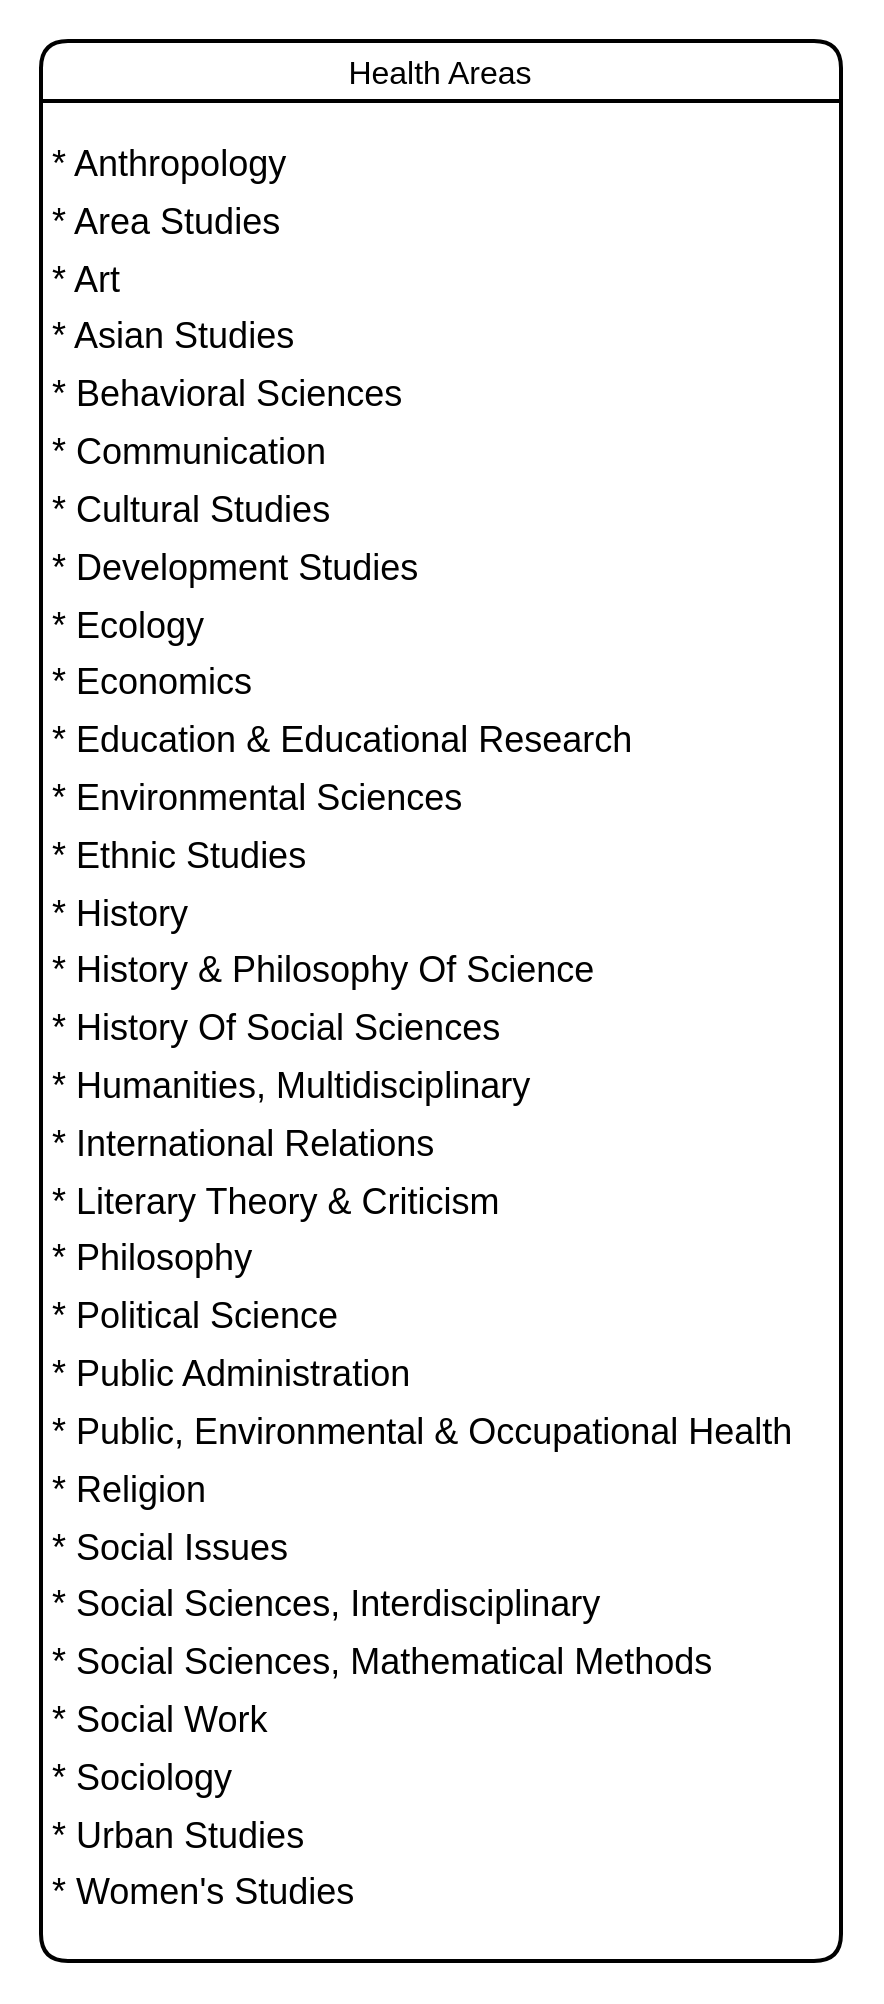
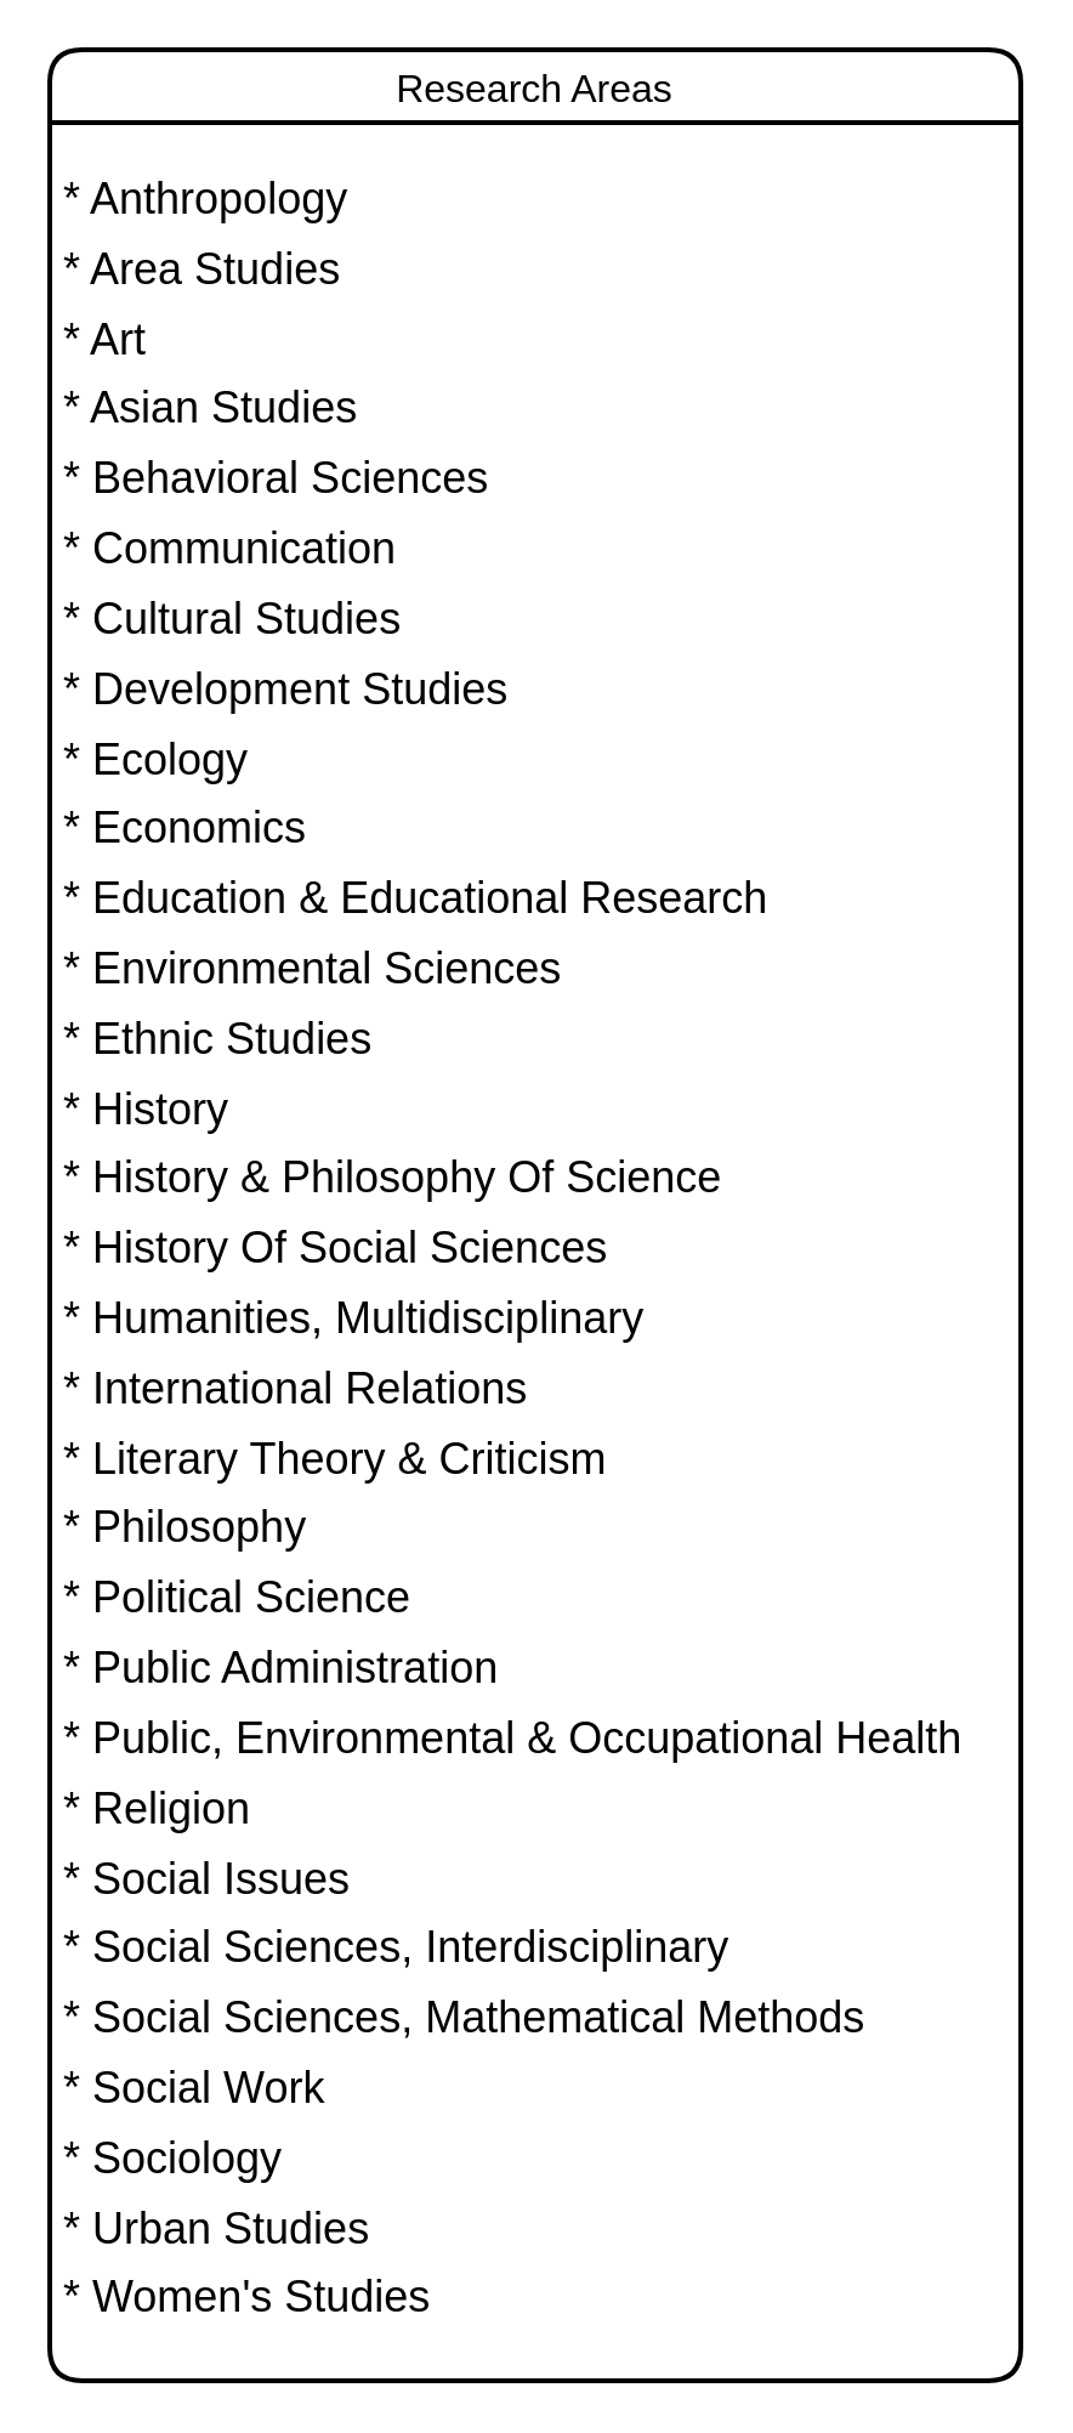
- <mxCell id="2" value="Health Areas" style="swimlane;childLayout=stackLayout;horizontal=1;startSize=30;horizontalStack=0;rounded=1;fontSize=16;fontStyle=0;strokeWidth=2;resizeParent=0;resizeLast=1;shadow=0;dashed=0;align=center;fillColor=none;" vertex="1" parent="1"><mxGeometry x="20" y="20" width="400" height="960" as="geometry" /></mxCell>
+ <mxCell id="2" value="Research Areas" style="swimlane;childLayout=stackLayout;horizontal=1;startSize=30;horizontalStack=0;rounded=1;fontSize=16;fontStyle=0;strokeWidth=2;resizeParent=0;resizeLast=1;shadow=0;dashed=0;align=center;fillColor=none;" vertex="1" parent="1"><mxGeometry x="20" y="20" width="400" height="960" as="geometry" /></mxCell>
